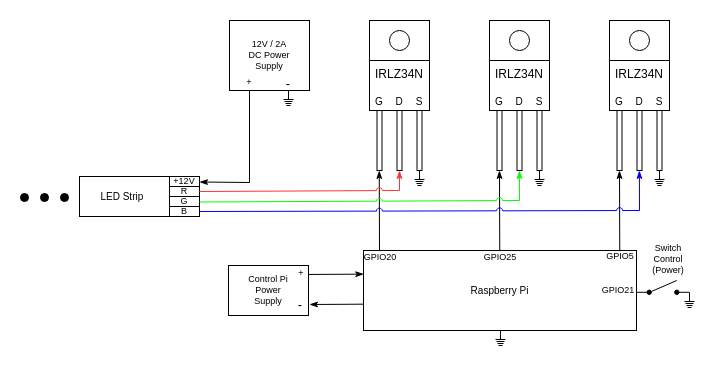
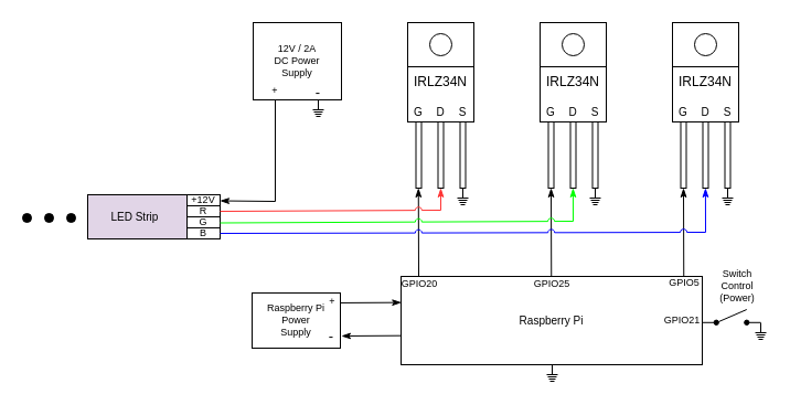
- <mxCell id="36" value="&amp;nbsp; &amp;nbsp; &amp;nbsp; &amp;nbsp;LED Strip" style="rounded=0;whiteSpace=wrap;html=1;fontSize=10;fillColor=#FFFFFF;align=left;" parent="1" vertex="1"><mxGeometry x="79" y="176" width="120" height="40" as="geometry" /></mxCell>
+ <mxCell id="36" value="&amp;nbsp; &amp;nbsp; &amp;nbsp; &amp;nbsp;LED Strip" style="rounded=0;whiteSpace=wrap;html=1;fontSize=10;fillColor=#e1d5e7;align=left;" parent="1" vertex="1"><mxGeometry x="79" y="176" width="120" height="40" as="geometry" /></mxCell>
- <mxCell id="79" value="Control Pi&lt;br&gt;Power &lt;br&gt;Supply" style="rounded=0;whiteSpace=wrap;html=1;fontSize=9;align=center;fillColor=#FFFFFF;" parent="1" vertex="1"><mxGeometry x="228" y="265" width="80" height="50" as="geometry" /></mxCell>
+ <mxCell id="79" value="Raspberry Pi&lt;br&gt;Power &lt;br&gt;Supply" style="rounded=0;whiteSpace=wrap;html=1;fontSize=9;align=center;fillColor=#FFFFFF;" parent="1" vertex="1"><mxGeometry x="228" y="265" width="80" height="50" as="geometry" /></mxCell>
